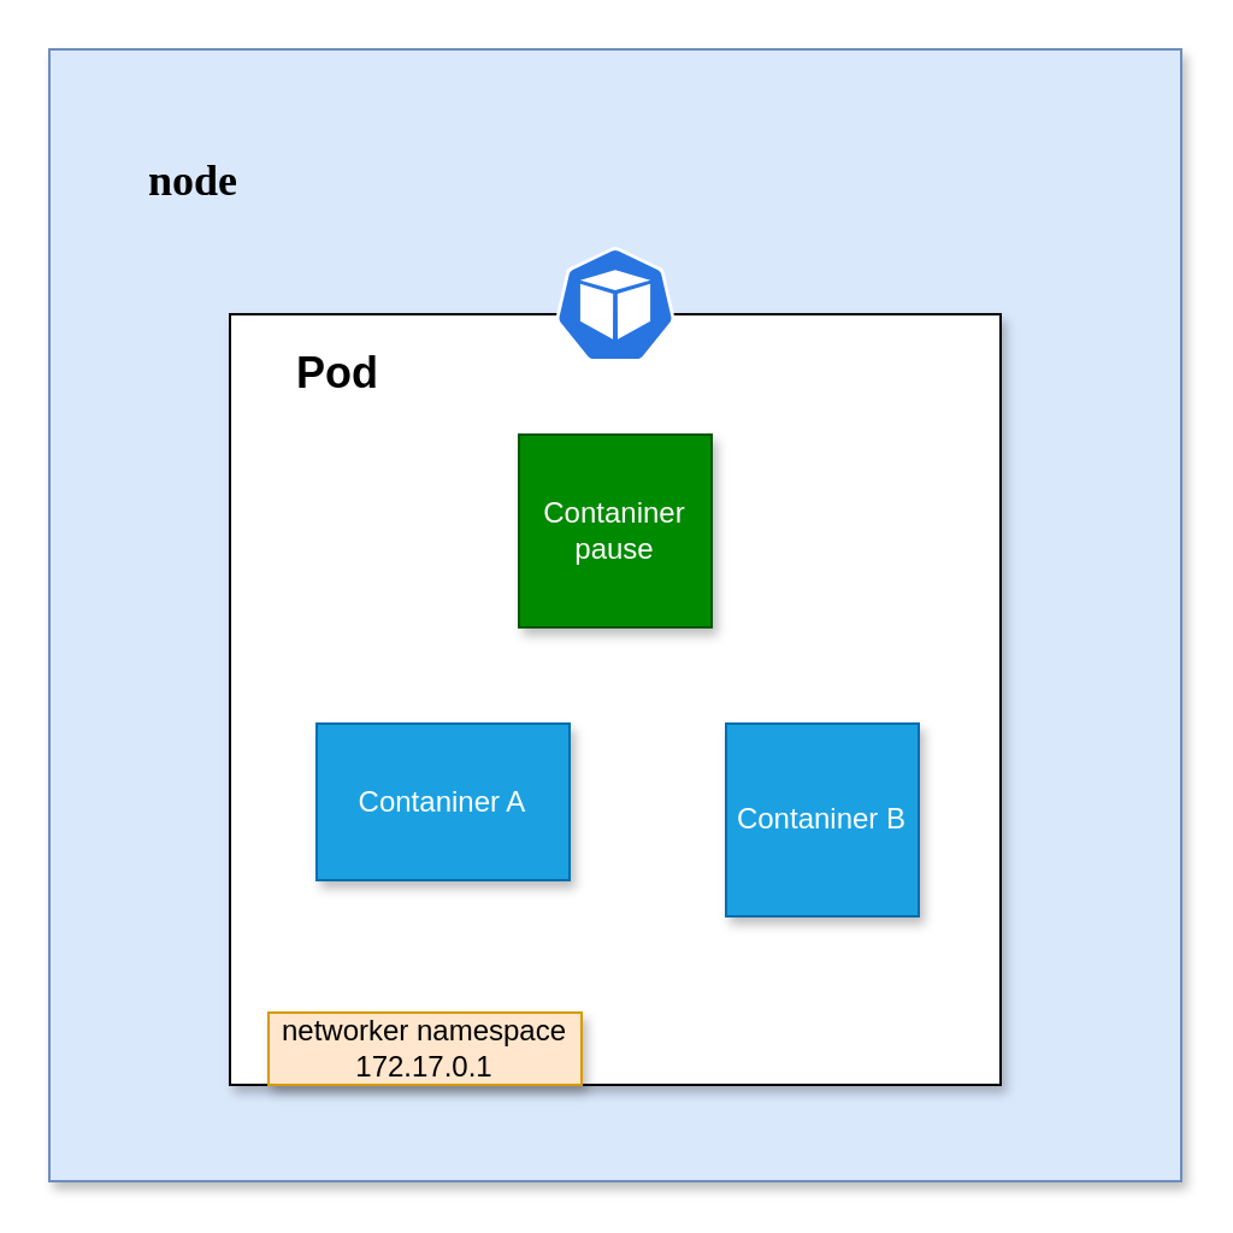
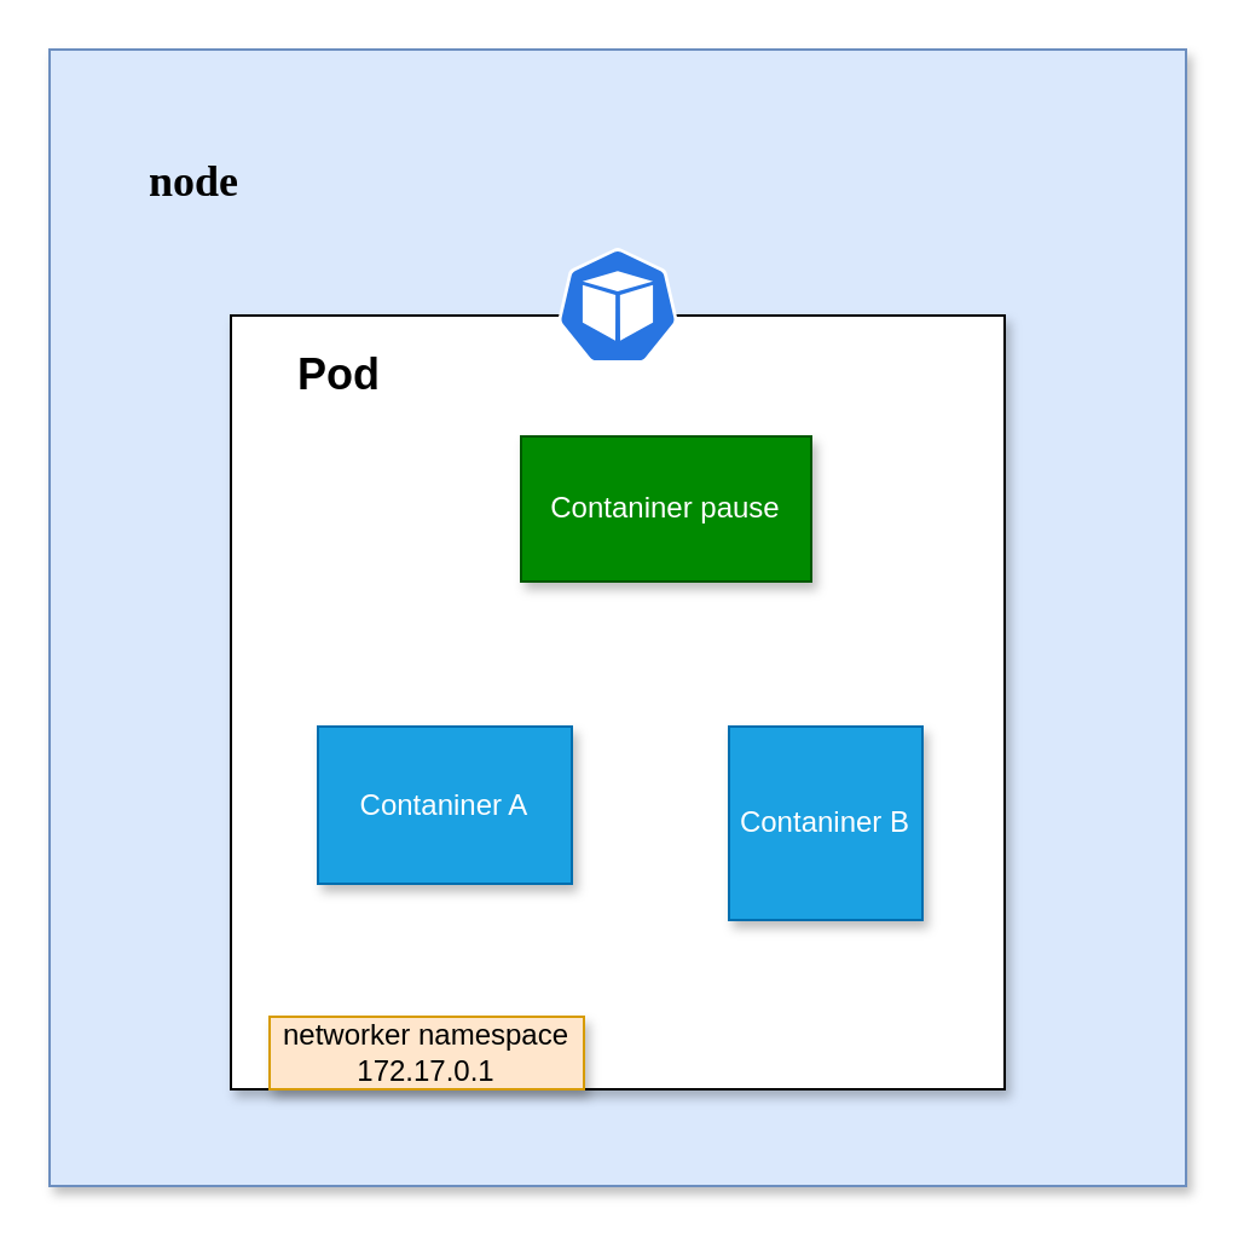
- <mxCell id="6" value="Contaniner pause" style="whiteSpace=wrap;html=1;aspect=fixed;shadow=1;fillColor=#008a00;fontColor=#ffffff;strokeColor=#005700;" parent="1" vertex="1"><mxGeometry x="215" y="180" width="80" height="80" as="geometry" /></mxCell>
+ <mxCell id="6" value="Contaniner pause" style="whiteSpace=wrap;html=1;aspect=fixed;shadow=1;fillColor=#008a00;fontColor=#ffffff;strokeColor=#005700;" parent="1" vertex="1"><mxGeometry x="215" y="180" width="120" height="60" as="geometry" /></mxCell>
